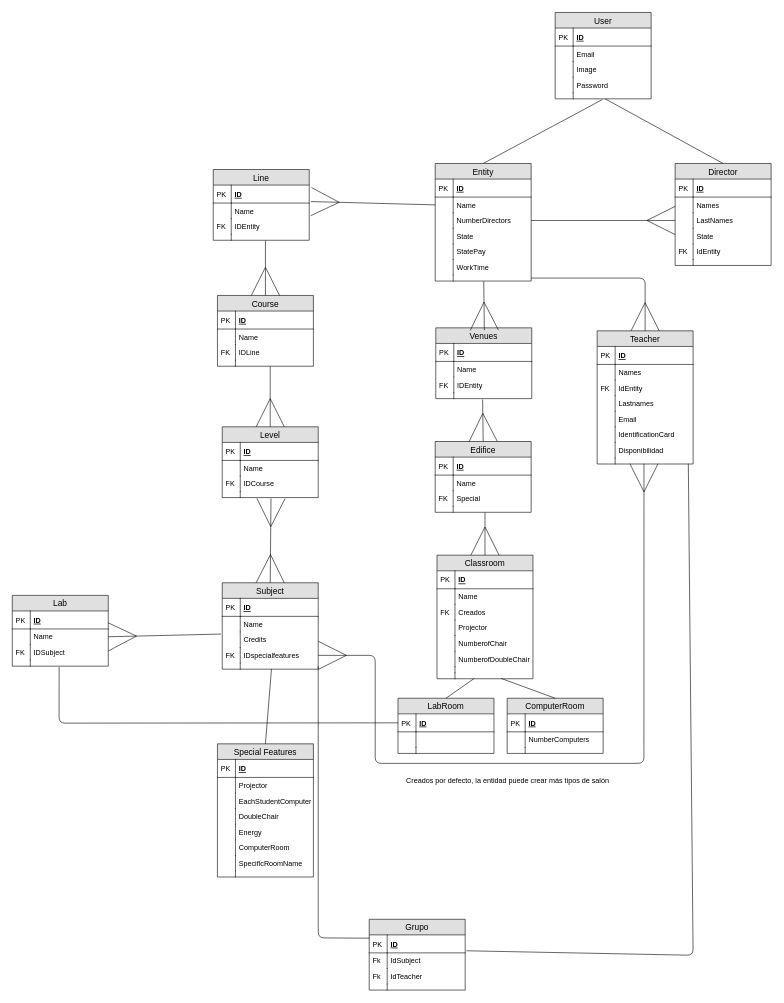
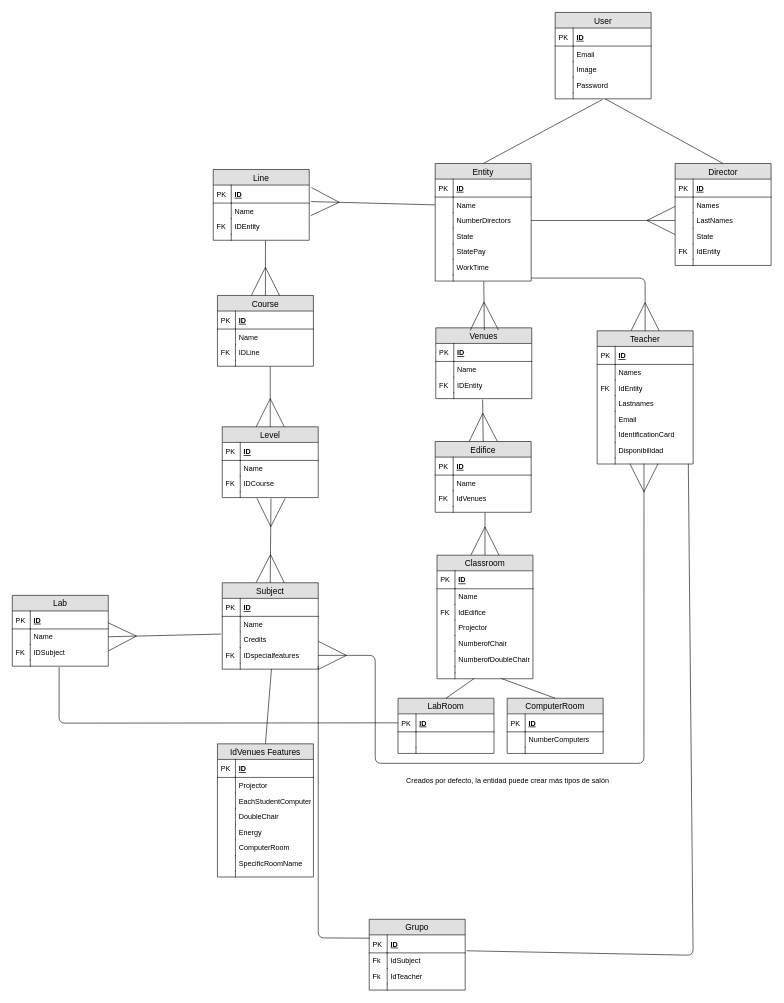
- <mxCell id="137" value="Special" style="shape=partialRectangle;top=0;left=0;right=0;bottom=0;align=left;verticalAlign=top;fillColor=none;spacingLeft=34;spacingRight=4;overflow=hidden;rotatable=0;points=[[0,0.5],[1,0.5]];portConstraint=eastwest;dropTarget=0;fontSize=12;" vertex="1" parent="132"><mxGeometry y="82" width="160" height="26" as="geometry" /></mxCell>
+ <mxCell id="137" value="IdVenues" style="shape=partialRectangle;top=0;left=0;right=0;bottom=0;align=left;verticalAlign=top;fillColor=none;spacingLeft=34;spacingRight=4;overflow=hidden;rotatable=0;points=[[0,0.5],[1,0.5]];portConstraint=eastwest;dropTarget=0;fontSize=12;" vertex="1" parent="132"><mxGeometry y="82" width="160" height="26" as="geometry" /></mxCell>
- <mxCell id="147" value="Creados" style="shape=partialRectangle;top=0;left=0;right=0;bottom=0;align=left;verticalAlign=top;fillColor=none;spacingLeft=34;spacingRight=4;overflow=hidden;rotatable=0;points=[[0,0.5],[1,0.5]];portConstraint=eastwest;dropTarget=0;fontSize=12;" vertex="1" parent="142"><mxGeometry y="82" width="160" height="26" as="geometry" /></mxCell>
+ <mxCell id="147" value="IdEdifice" style="shape=partialRectangle;top=0;left=0;right=0;bottom=0;align=left;verticalAlign=top;fillColor=none;spacingLeft=34;spacingRight=4;overflow=hidden;rotatable=0;points=[[0,0.5],[1,0.5]];portConstraint=eastwest;dropTarget=0;fontSize=12;" vertex="1" parent="142"><mxGeometry y="82" width="160" height="26" as="geometry" /></mxCell>
- <mxCell id="86" value="Special Features" style="swimlane;fontStyle=0;childLayout=stackLayout;horizontal=1;startSize=26;fillColor=#e0e0e0;horizontalStack=0;resizeParent=1;resizeParentMax=0;resizeLast=0;collapsible=1;marginBottom=0;swimlaneFillColor=#ffffff;align=center;fontSize=14;" parent="1" vertex="1"><mxGeometry x="362" y="1239.5" width="160" height="222" as="geometry" /></mxCell>
+ <mxCell id="86" value="IdVenues Features" style="swimlane;fontStyle=0;childLayout=stackLayout;horizontal=1;startSize=26;fillColor=#e0e0e0;horizontalStack=0;resizeParent=1;resizeParentMax=0;resizeLast=0;collapsible=1;marginBottom=0;swimlaneFillColor=#ffffff;align=center;fontSize=14;" parent="1" vertex="1"><mxGeometry x="362" y="1239.5" width="160" height="222" as="geometry" /></mxCell>
